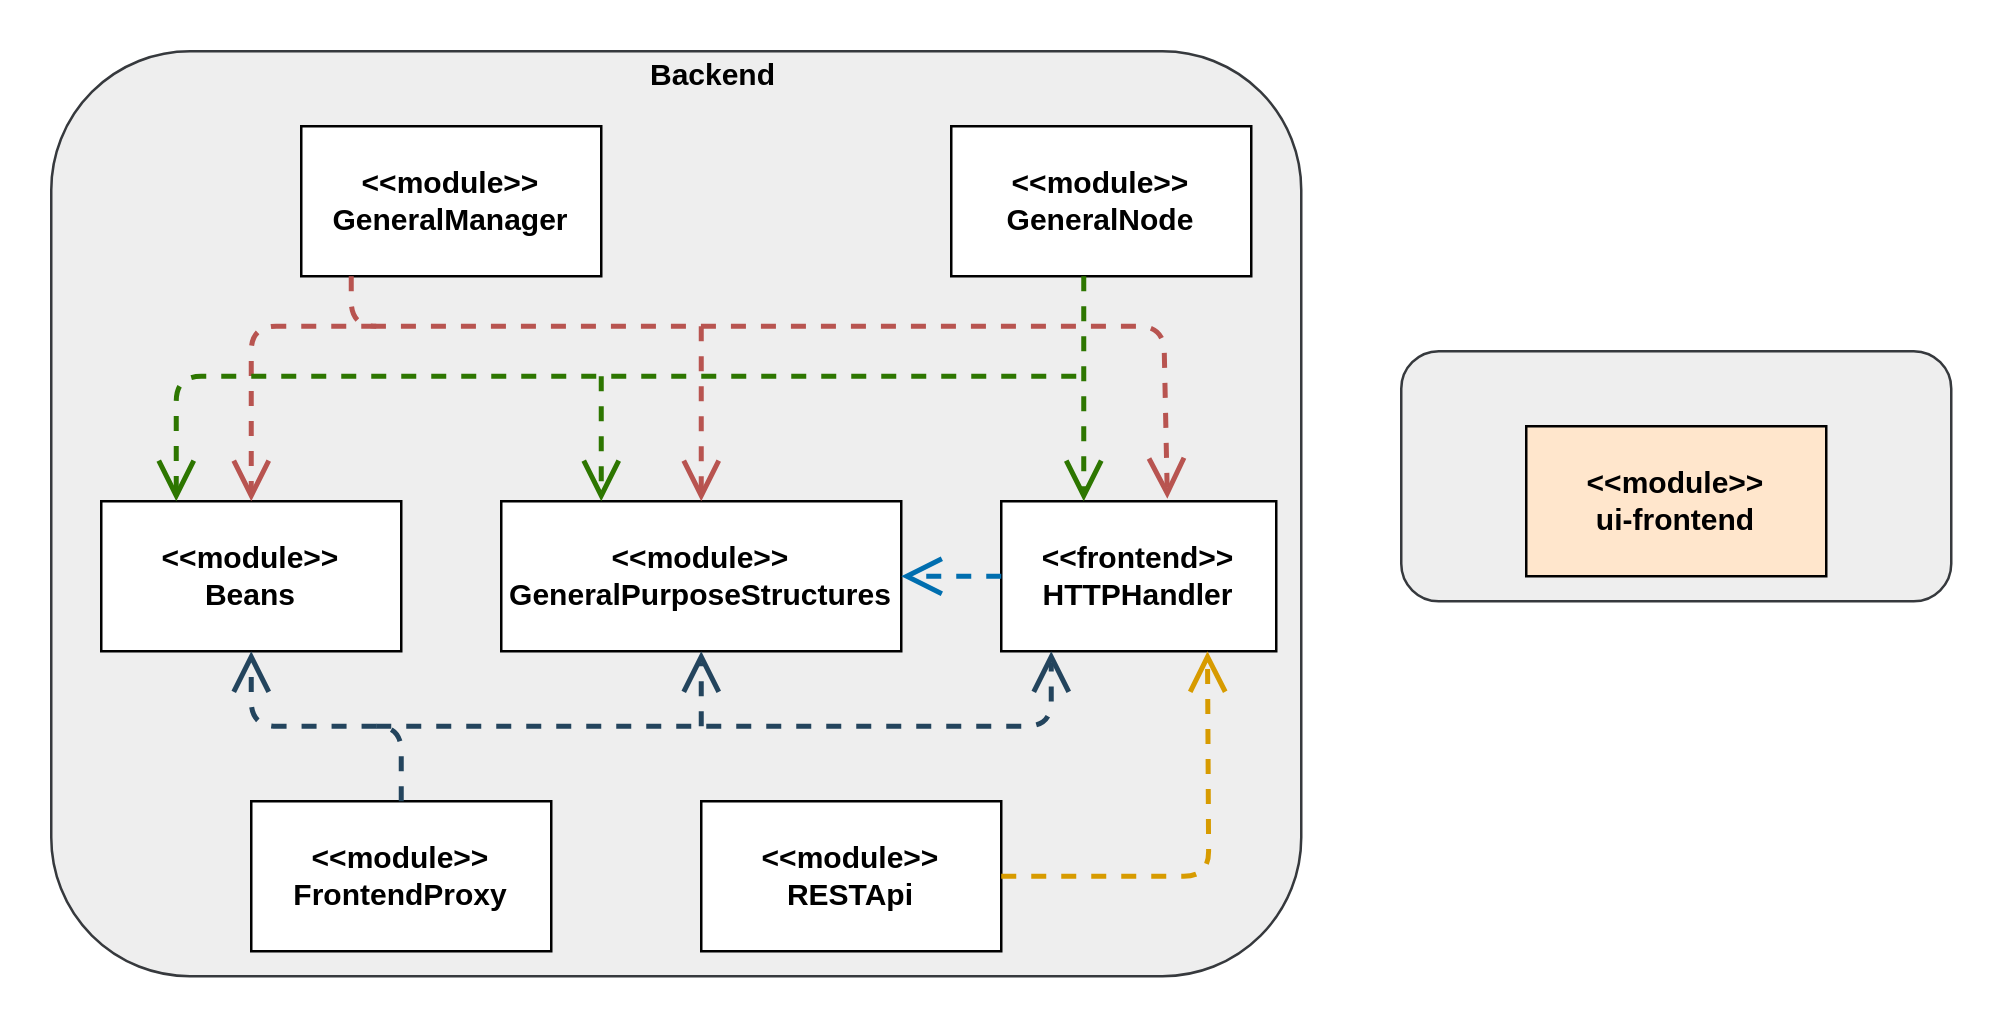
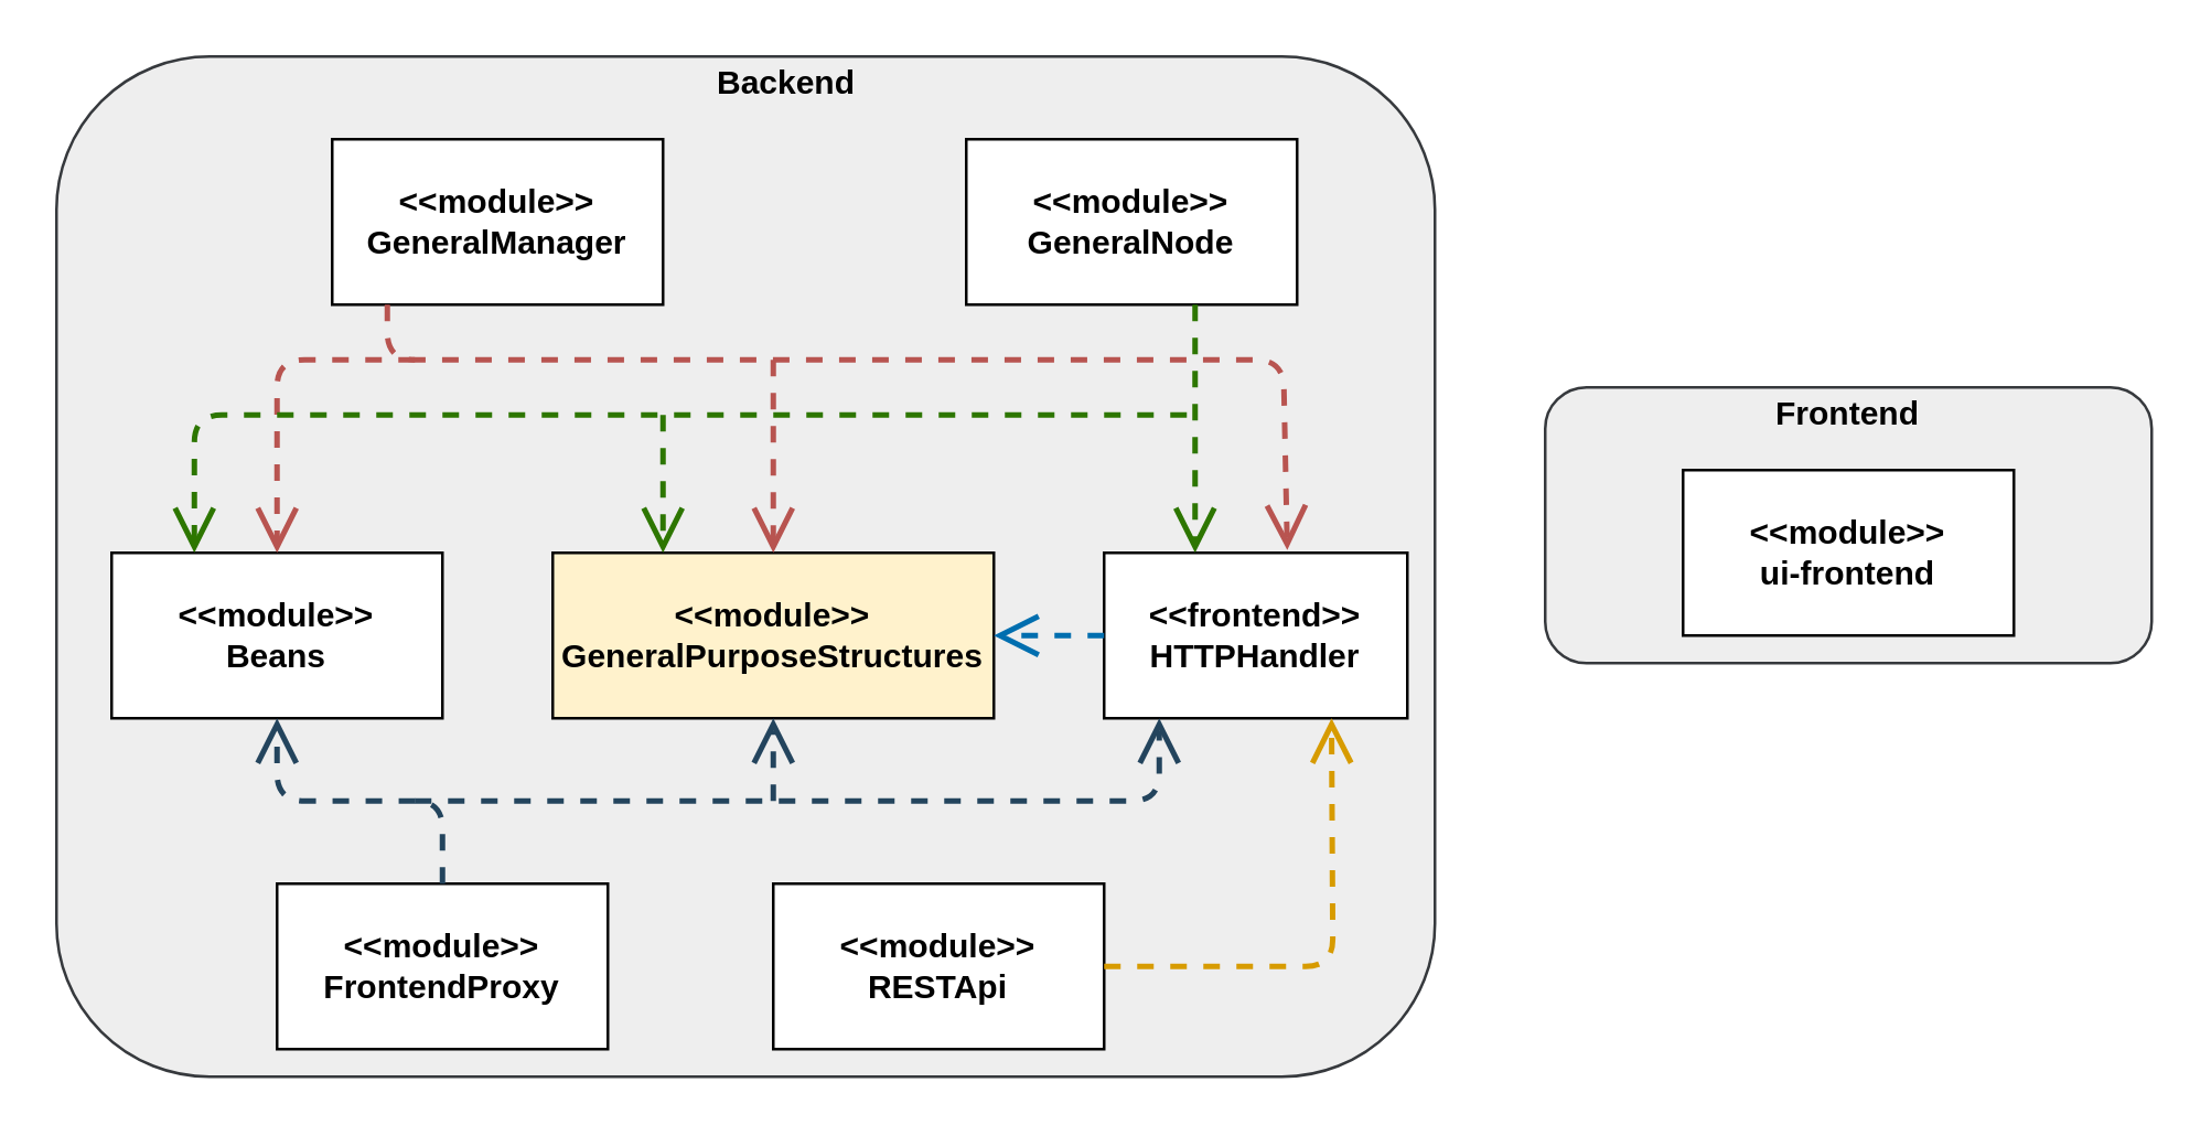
- <mxCell id="9" value="&lt;b&gt;&amp;lt;&amp;lt;module&amp;gt;&amp;gt;&lt;br&gt;GeneralNode&lt;br&gt;&lt;/b&gt;" style="rounded=0;whiteSpace=wrap;html=1;" parent="6" vertex="1"><mxGeometry x="360" y="30" width="120" height="60" as="geometry" /></mxCell>
+ <mxCell id="9" value="&lt;b&gt;&amp;lt;&amp;lt;module&amp;gt;&amp;gt;&lt;br&gt;GeneralNode&lt;br&gt;&lt;/b&gt;" style="rounded=0;whiteSpace=wrap;html=1;" parent="6" vertex="1"><mxGeometry x="330" y="30" width="120" height="60" as="geometry" /></mxCell>
+ <mxCell id="5" value="&lt;b&gt;Frontend&lt;/b&gt;" style="text;html=1;strokeColor=none;fillColor=none;align=center;verticalAlign=middle;whiteSpace=wrap;rounded=0;" parent="2" vertex="1"><mxGeometry x="75" width="70" height="20" as="geometry" /></mxCell>
- <mxCell id="4" value="&lt;b&gt;&amp;lt;&amp;lt;module&amp;gt;&amp;gt;&lt;br&gt;ui-frontend&lt;br&gt;&lt;/b&gt;" style="rounded=0;whiteSpace=wrap;html=1;fillColor=#ffe6cc;" parent="2" vertex="1"><mxGeometry x="50" y="30" width="120" height="60" as="geometry" /></mxCell>
+ <mxCell id="4" value="&lt;b&gt;&amp;lt;&amp;lt;module&amp;gt;&amp;gt;&lt;br&gt;ui-frontend&lt;br&gt;&lt;/b&gt;" style="rounded=0;whiteSpace=wrap;html=1;" parent="2" vertex="1"><mxGeometry x="50" y="30" width="120" height="60" as="geometry" /></mxCell>
- <mxCell id="12" value="&lt;b&gt;&amp;lt;&amp;lt;module&amp;gt;&amp;gt;&lt;br&gt;GeneralPurposeStructures&lt;br&gt;&lt;/b&gt;" style="rounded=0;whiteSpace=wrap;html=1;" parent="6" vertex="1"><mxGeometry x="180" y="180" width="160" height="60" as="geometry" /></mxCell>
+ <mxCell id="12" value="&lt;b&gt;&amp;lt;&amp;lt;module&amp;gt;&amp;gt;&lt;br&gt;GeneralPurposeStructures&lt;br&gt;&lt;/b&gt;" style="rounded=0;whiteSpace=wrap;html=1;fillColor=#fff2cc;" parent="6" vertex="1"><mxGeometry x="180" y="180" width="160" height="60" as="geometry" /></mxCell>
